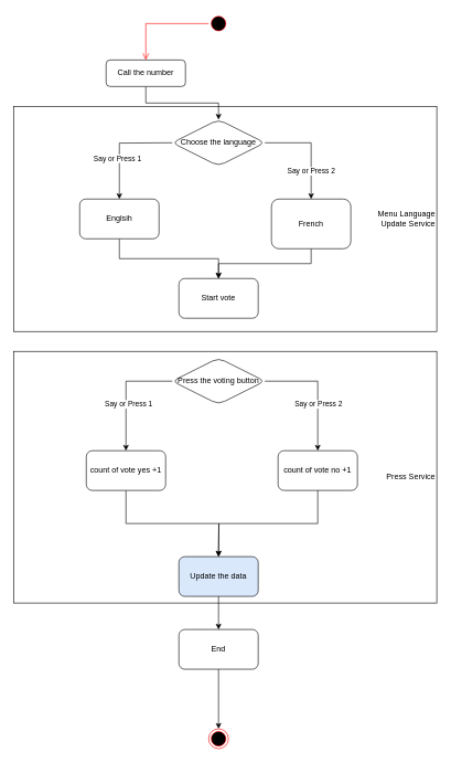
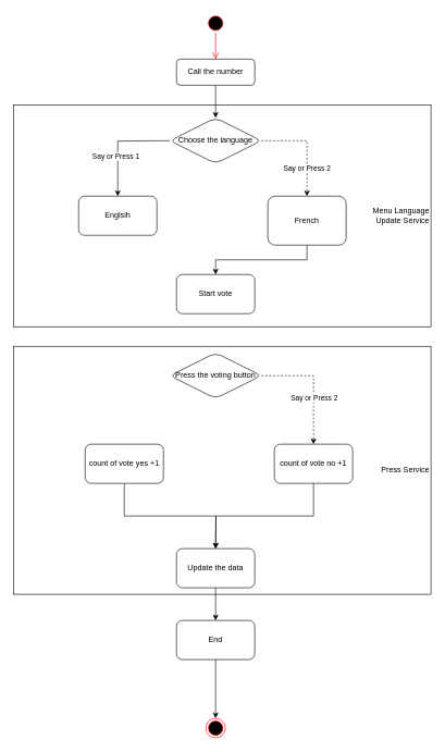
- <mxCell id="5" value="Call the number" style="rounded=1;whiteSpace=wrap;html=1;fontSize=12;glass=0;strokeWidth=1;shadow=0;" parent="1" vertex="1"><mxGeometry x="160" y="90" width="120" height="40" as="geometry" /></mxCell>
+ <mxCell id="5" value="Call the number" style="rounded=1;whiteSpace=wrap;html=1;fontSize=12;glass=0;strokeWidth=1;shadow=0;" parent="1" vertex="1"><mxGeometry x="270" y="90" width="120" height="40" as="geometry" /></mxCell>
- <mxCell id="24" value="" style="edgeStyle=orthogonalEdgeStyle;rounded=0;orthogonalLoop=1;jettySize=auto;html=1;" edge="1" parent="1" source="26" target="30"><mxGeometry relative="1" as="geometry" /></mxCell>
+ <mxCell id="24" value="" style="edgeStyle=orthogonalEdgeStyle;rounded=0;orthogonalLoop=1;jettySize=auto;html=1;dashed=1;" edge="1" parent="1" source="26" target="30"><mxGeometry relative="1" as="geometry" /></mxCell>
- <mxCell id="27" value="" style="edgeStyle=orthogonalEdgeStyle;rounded=0;orthogonalLoop=1;jettySize=auto;html=1;exitX=0.5;exitY=1;exitDx=0;exitDy=0;" edge="1" parent="1" source="28" target="31"><mxGeometry relative="1" as="geometry" /></mxCell>
- <mxCell id="8" value="" style="edgeStyle=orthogonalEdgeStyle;rounded=0;orthogonalLoop=1;jettySize=auto;html=1;" parent="1" source="10" target="13" edge="1"><mxGeometry relative="1" as="geometry" /></mxCell>
+ <mxCell id="8" value="" style="edgeStyle=orthogonalEdgeStyle;rounded=0;orthogonalLoop=1;jettySize=auto;html=1;dashed=1;" parent="1" source="10" target="13" edge="1"><mxGeometry relative="1" as="geometry" /></mxCell>
- <mxCell id="6" value="" style="edgeStyle=orthogonalEdgeStyle;rounded=0;orthogonalLoop=1;jettySize=auto;html=1;" parent="1" source="10" target="12" edge="1"><mxGeometry relative="1" as="geometry" /></mxCell>
- <mxCell id="7" value="Say or Press 1" style="edgeLabel;html=1;align=center;verticalAlign=middle;resizable=0;points=[];" parent="6" vertex="1" connectable="0"><mxGeometry x="0.189" y="3" relative="1" as="geometry"><mxPoint as="offset" /></mxGeometry></mxCell>
- <mxCell id="21" value="Update the data" style="whiteSpace=wrap;html=1;rounded=1;glass=0;strokeWidth=1;shadow=0;fillColor=#dae8fc;" parent="1" vertex="1"><mxGeometry x="270" y="840" width="120" height="60" as="geometry" /></mxCell>
+ <mxCell id="21" value="Update the data" style="whiteSpace=wrap;html=1;rounded=1;glass=0;strokeWidth=1;shadow=0;" parent="1" vertex="1"><mxGeometry x="270" y="840" width="120" height="60" as="geometry" /></mxCell>
